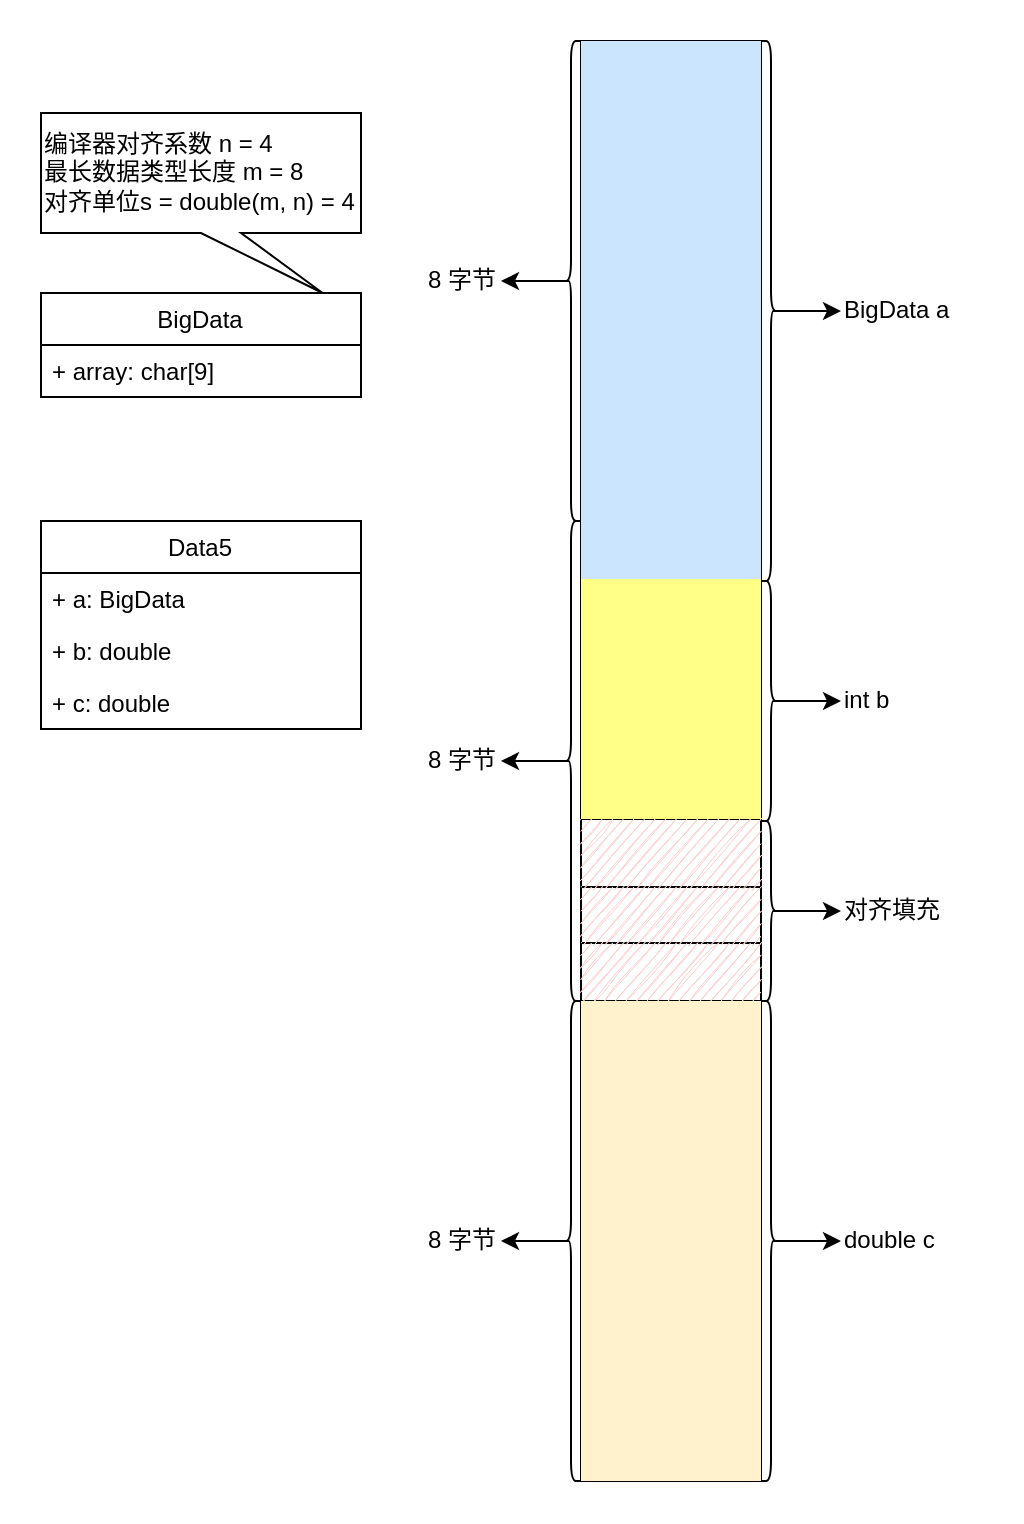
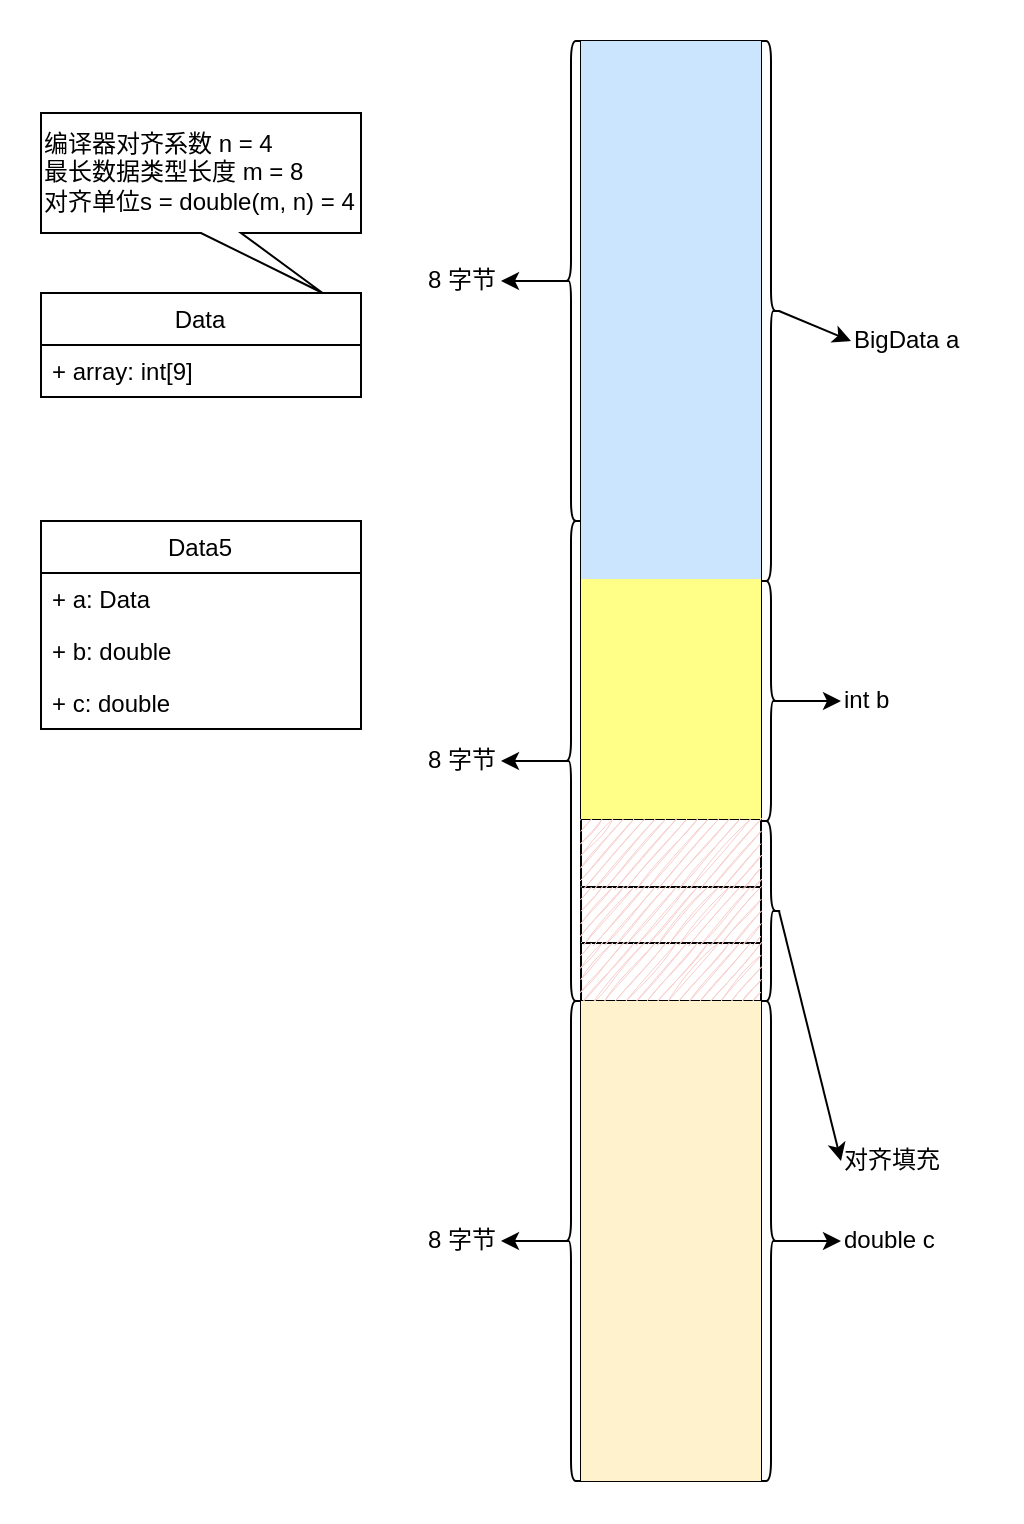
- <mxCell id="52" value="BigData a" style="text;html=1;strokeColor=none;fillColor=none;align=left;verticalAlign=middle;whiteSpace=wrap;rounded=0;sketch=0;swimlaneLine=1;" parent="1" vertex="1"><mxGeometry x="420" y="145" width="70" height="20" as="geometry" /></mxCell>
+ <mxCell id="52" value="BigData a" style="text;html=1;strokeColor=none;fillColor=none;align=left;verticalAlign=middle;whiteSpace=wrap;rounded=0;sketch=0;swimlaneLine=1;" parent="1" vertex="1"><mxGeometry x="425" y="160" width="70" height="20" as="geometry" /></mxCell>
- <mxCell id="71" value="BigData" style="swimlane;fontStyle=0;childLayout=stackLayout;horizontal=1;startSize=26;fillColor=none;horizontalStack=0;resizeParent=1;resizeParentMax=0;resizeLast=0;collapsible=1;marginBottom=0;sketch=0;strokeColor=default;" parent="1" vertex="1"><mxGeometry x="20" y="146" width="160" height="52" as="geometry" /></mxCell>
+ <mxCell id="71" value="Data" style="swimlane;fontStyle=0;childLayout=stackLayout;horizontal=1;startSize=26;fillColor=none;horizontalStack=0;resizeParent=1;resizeParentMax=0;resizeLast=0;collapsible=1;marginBottom=0;sketch=0;strokeColor=default;" parent="1" vertex="1"><mxGeometry x="20" y="146" width="160" height="52" as="geometry" /></mxCell>
- <mxCell id="72" value="+ array: char[9]" style="text;strokeColor=default;fillColor=none;align=left;verticalAlign=top;spacingLeft=4;spacingRight=4;overflow=hidden;rotatable=0;points=[[0,0.5],[1,0.5]];portConstraint=eastwest;sketch=0;" parent="71" vertex="1"><mxGeometry y="26" width="160" height="26" as="geometry" /></mxCell>
+ <mxCell id="72" value="+ array: int[9]" style="text;strokeColor=default;fillColor=none;align=left;verticalAlign=top;spacingLeft=4;spacingRight=4;overflow=hidden;rotatable=0;points=[[0,0.5],[1,0.5]];portConstraint=eastwest;sketch=0;" parent="71" vertex="1"><mxGeometry y="26" width="160" height="26" as="geometry" /></mxCell>
- <mxCell id="68" value="+ a: BigData" style="text;strokeColor=none;fillColor=none;align=left;verticalAlign=top;spacingLeft=4;spacingRight=4;overflow=hidden;rotatable=0;points=[[0,0.5],[1,0.5]];portConstraint=eastwest;sketch=0;" parent="67" vertex="1"><mxGeometry y="26" width="160" height="26" as="geometry" /></mxCell>
+ <mxCell id="68" value="+ a: Data" style="text;strokeColor=none;fillColor=none;align=left;verticalAlign=top;spacingLeft=4;spacingRight=4;overflow=hidden;rotatable=0;points=[[0,0.5],[1,0.5]];portConstraint=eastwest;sketch=0;" parent="67" vertex="1"><mxGeometry y="26" width="160" height="26" as="geometry" /></mxCell>
- <mxCell id="65" value="对齐填充" style="text;html=1;strokeColor=none;fillColor=none;align=left;verticalAlign=middle;whiteSpace=wrap;rounded=0;sketch=0;swimlaneLine=1;" parent="1" vertex="1"><mxGeometry x="420" y="445" width="60" height="20" as="geometry" /></mxCell>
+ <mxCell id="65" value="对齐填充" style="text;html=1;strokeColor=none;fillColor=none;align=left;verticalAlign=middle;whiteSpace=wrap;rounded=0;sketch=0;swimlaneLine=1;" parent="1" vertex="1"><mxGeometry x="420" y="570" width="60" height="20" as="geometry" /></mxCell>
